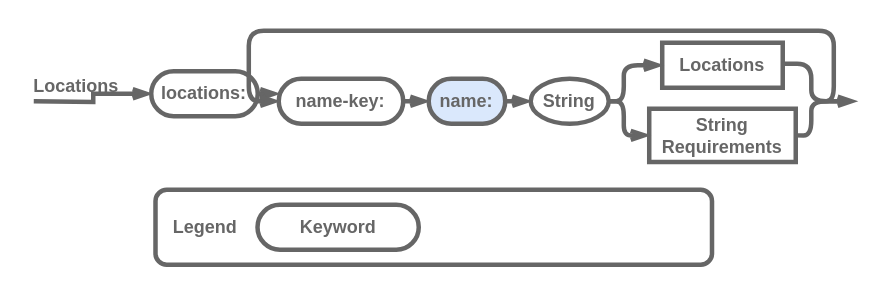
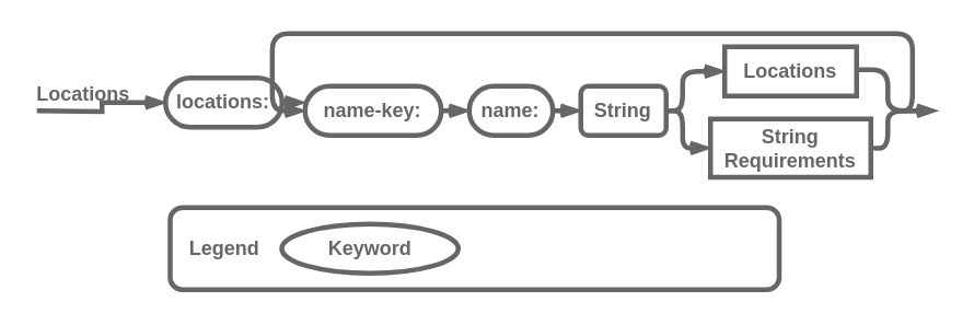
- <mxCell id="13" value="&lt;p&gt;&lt;font color=&quot;#666666&quot;&gt;&lt;b&gt;name:&lt;/b&gt;&lt;/font&gt;&lt;/p&gt;" style="rounded=1;whiteSpace=wrap;html=1;arcSize=50;fontStyle=0;fillColor=#dae8fc;strokeColor=#666666;labelBackgroundColor=none;fontColor=#143642;container=0;strokeWidth=3;" vertex="1" parent="1"><mxGeometry x="285.155" y="52" width="51" height="30" as="geometry" /></mxCell>
+ <mxCell id="13" value="&lt;p&gt;&lt;font color=&quot;#666666&quot;&gt;&lt;b&gt;name:&lt;/b&gt;&lt;/font&gt;&lt;/p&gt;" style="rounded=1;whiteSpace=wrap;html=1;arcSize=50;fontStyle=0;fillColor=#ffffff;strokeColor=#666666;labelBackgroundColor=none;fontColor=#143642;container=0;strokeWidth=3;" vertex="1" parent="1"><mxGeometry x="285.155" y="52" width="51" height="30" as="geometry" /></mxCell>
- <mxCell id="15" value="&lt;b style=&quot;border-color: var(--border-color); color: rgb(51, 51, 51);&quot;&gt;&lt;font style=&quot;border-color: var(--border-color);&quot; color=&quot;#666666&quot;&gt;String&lt;/font&gt;&lt;/b&gt;" style="ellipse;whiteSpace=wrap;html=1;rounded=1;labelBackgroundColor=none;strokeColor=#666666;fontFamily=Helvetica;fontSize=12;fontColor=default;fillColor=default;container=0;strokeWidth=3;" vertex="1" parent="1"><mxGeometry x="353.155" y="52" width="52" height="30" as="geometry" /></mxCell>
+ <mxCell id="15" value="&lt;b style=&quot;border-color: var(--border-color); color: rgb(51, 51, 51);&quot;&gt;&lt;font style=&quot;border-color: var(--border-color);&quot; color=&quot;#666666&quot;&gt;String&lt;/font&gt;&lt;/b&gt;" style="whiteSpace=wrap;html=1;labelBackgroundColor=none;strokeColor=#666666;fontFamily=Helvetica;fontSize=12;fontColor=default;fillColor=default;container=0;strokeWidth=3;rounded=1;" vertex="1" parent="1"><mxGeometry x="353.155" y="52" width="52" height="30" as="geometry" /></mxCell>
- <mxCell id="4" value="&lt;p&gt;&lt;b style=&quot;border-color: var(--border-color); color: rgb(51, 51, 51);&quot;&gt;&lt;font style=&quot;border-color: var(--border-color);&quot; color=&quot;#666666&quot;&gt;Keyword&lt;/font&gt;&lt;/b&gt;&lt;br&gt;&lt;/p&gt;" style="rounded=1;whiteSpace=wrap;html=1;arcSize=50;fontStyle=0;fillColor=#ffffff;strokeColor=#666666;labelBackgroundColor=none;fontColor=#143642;container=0;strokeWidth=3;" parent="2" vertex="1"><mxGeometry x="67.996" y="10" width="107.5" height="30" as="geometry" /></mxCell>
+ <mxCell id="4" value="&lt;p&gt;&lt;b style=&quot;border-color: var(--border-color); color: rgb(51, 51, 51);&quot;&gt;&lt;font style=&quot;border-color: var(--border-color);&quot; color=&quot;#666666&quot;&gt;Keyword&lt;/font&gt;&lt;/b&gt;&lt;br&gt;&lt;/p&gt;" style="ellipse;whiteSpace=wrap;html=1;arcSize=50;fontStyle=0;fillColor=#ffffff;strokeColor=#666666;labelBackgroundColor=none;fontColor=#143642;container=0;strokeWidth=3;" parent="2" vertex="1"><mxGeometry x="67.996" y="10" width="107.5" height="30" as="geometry" /></mxCell>
